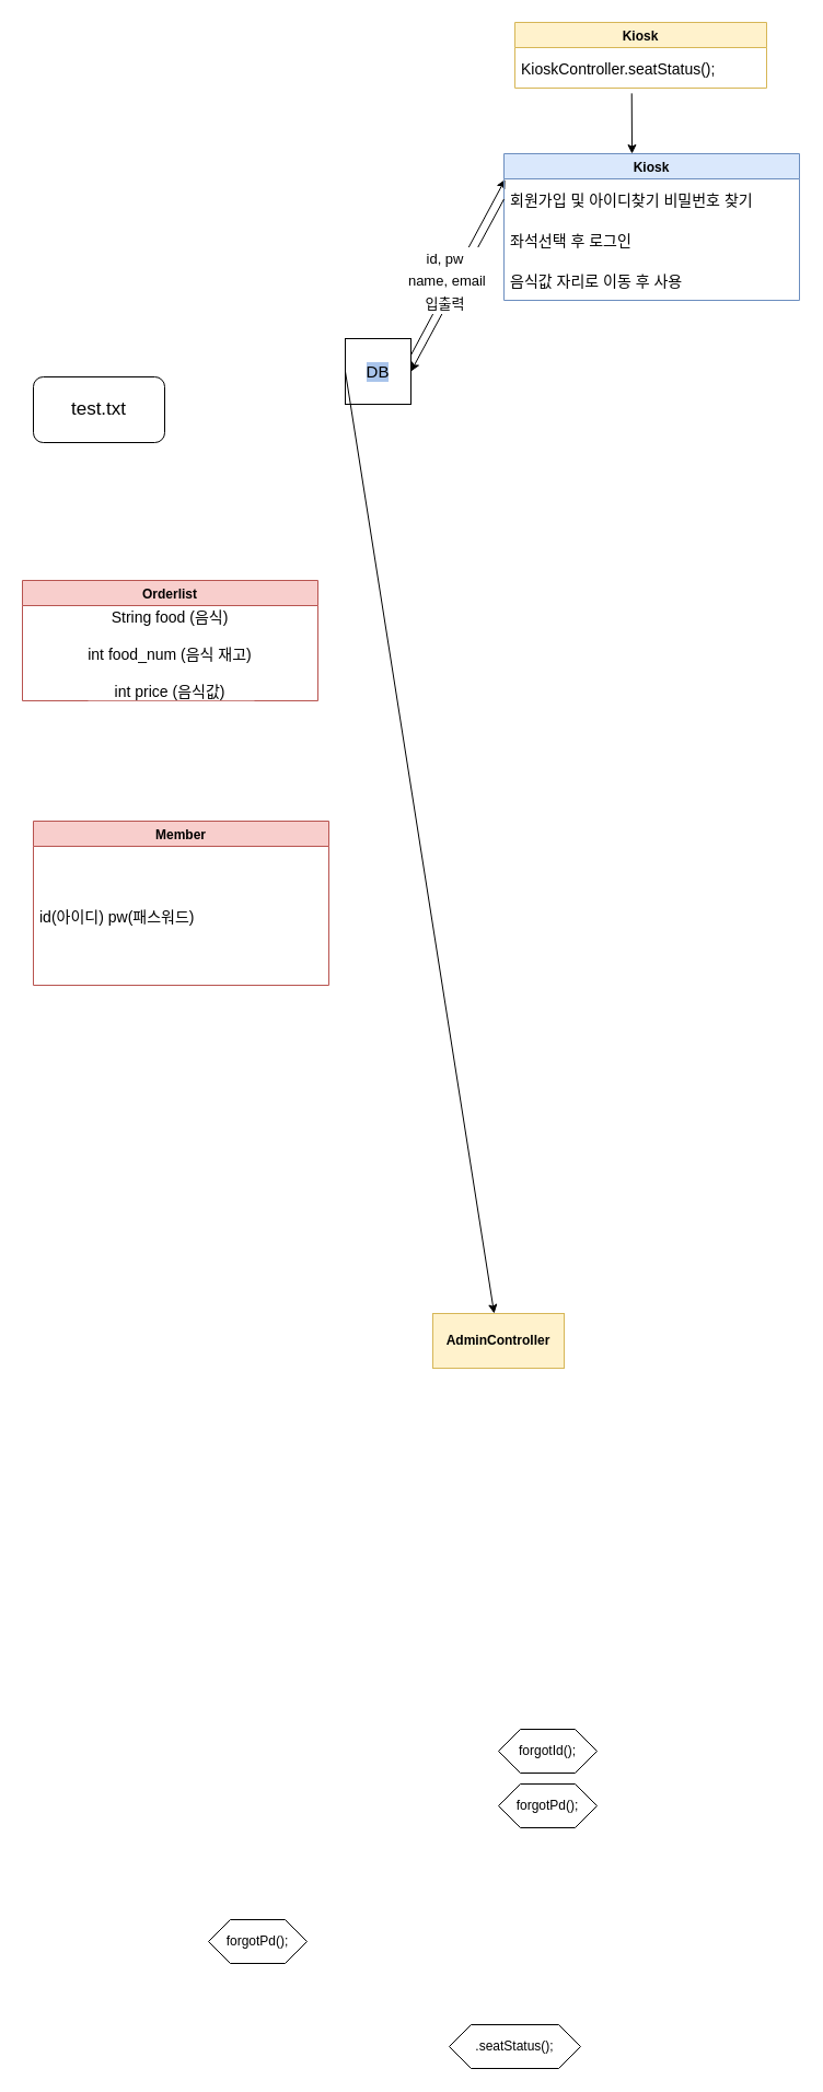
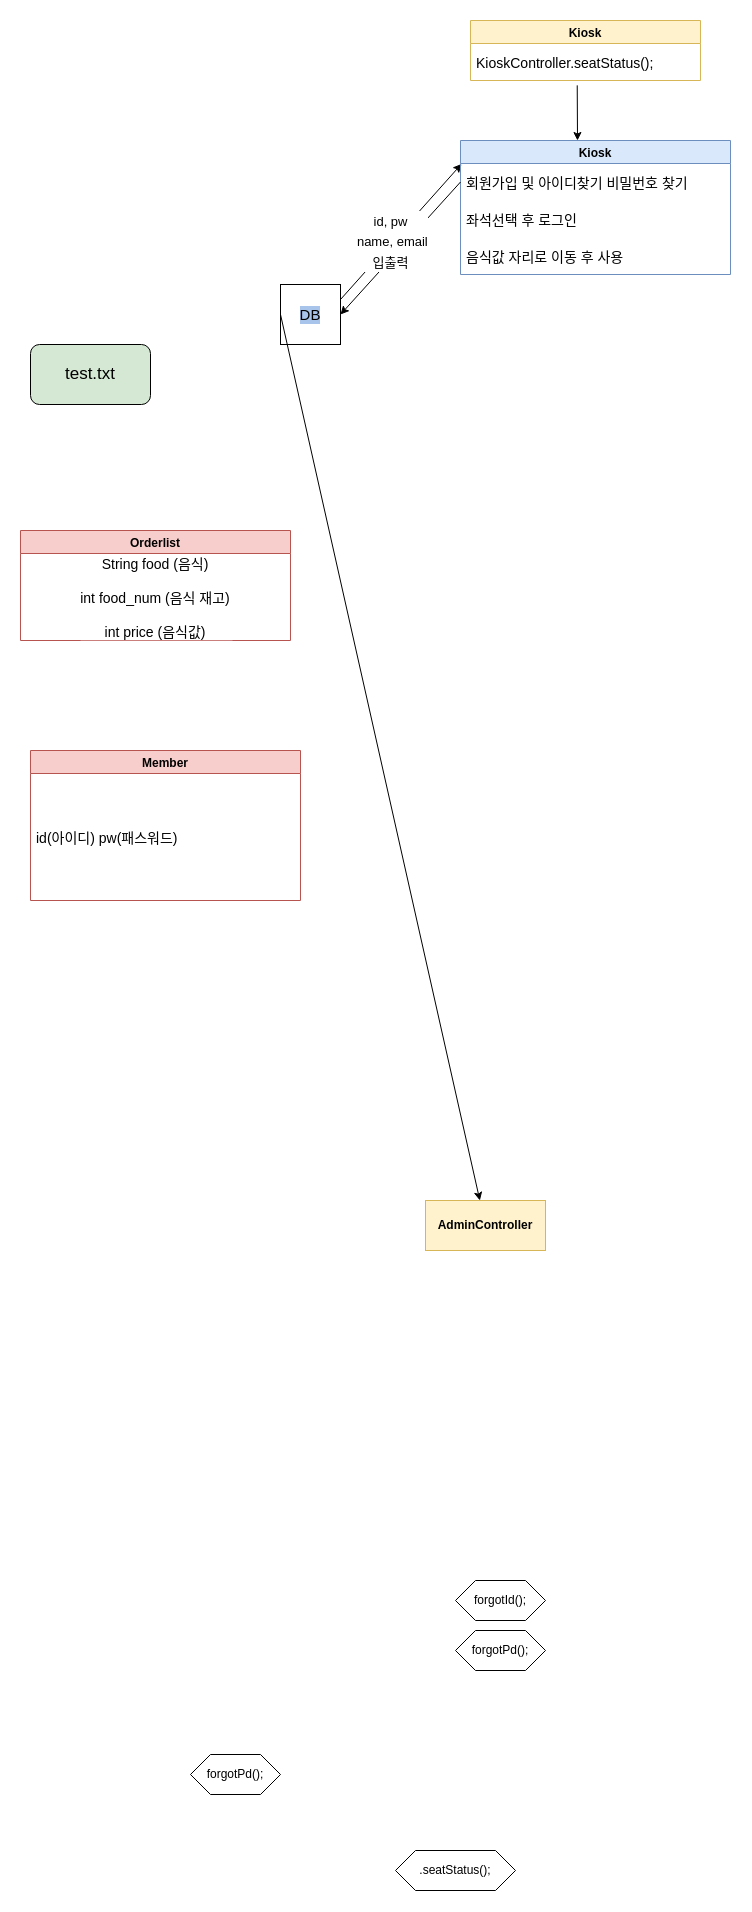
- <mxCell id="17" value="&lt;font style=&quot;font-size: 15px;&quot;&gt;DB&lt;/font&gt;" style="whiteSpace=wrap;html=1;aspect=fixed;labelBackgroundColor=#A9C4EB;labelBorderColor=none;fontSize=15;align=center;verticalAlign=middle;" vertex="1" parent="1"><mxGeometry x="315" y="309" width="60" height="60" as="geometry" /></mxCell>
+ <mxCell id="17" value="&lt;font style=&quot;font-size: 15px;&quot;&gt;DB&lt;/font&gt;" style="whiteSpace=wrap;html=1;aspect=fixed;labelBackgroundColor=#A9C4EB;labelBorderColor=none;fontSize=15;align=center;verticalAlign=middle;" vertex="1" parent="1"><mxGeometry x="280" y="284" width="60" height="60" as="geometry" /></mxCell>
- <mxCell id="14" value="test.txt" style="rounded=1;whiteSpace=wrap;html=1;labelBorderColor=none;fontSize=17;align=center;verticalAlign=middle;" vertex="1" parent="1"><mxGeometry x="30" y="344" width="120" height="60" as="geometry" /></mxCell>
+ <mxCell id="14" value="test.txt" style="rounded=1;whiteSpace=wrap;html=1;labelBorderColor=none;fontSize=17;align=center;verticalAlign=middle;fillColor=#d5e8d4;" vertex="1" parent="1"><mxGeometry x="30" y="344" width="120" height="60" as="geometry" /></mxCell>
- <mxCell id="7" value="AdminController" style="whiteSpace=wrap;html=1;rounded=0;fontStyle=1;strokeColor=#d6b656;fillColor=#fff2cc;" vertex="1" parent="1"><mxGeometry x="395" y="1200" width="120" height="50" as="geometry" /></mxCell>
+ <mxCell id="7" value="AdminController" style="whiteSpace=wrap;html=1;rounded=0;fontStyle=1;strokeColor=#d6b656;fillColor=#fff2cc;" vertex="1" parent="1"><mxGeometry x="425" y="1200" width="120" height="50" as="geometry" /></mxCell>
- <mxCell id="3" value=".seatStatus();" style="shape=hexagon;perimeter=hexagonPerimeter2;whiteSpace=wrap;html=1;fixedSize=1;" vertex="1" parent="1"><mxGeometry x="410" y="1850" width="120" height="40" as="geometry" /></mxCell>
+ <mxCell id="3" value=".seatStatus();" style="shape=hexagon;perimeter=hexagonPerimeter2;whiteSpace=wrap;html=1;fixedSize=1;" vertex="1" parent="1"><mxGeometry x="395" y="1850" width="120" height="40" as="geometry" /></mxCell>
